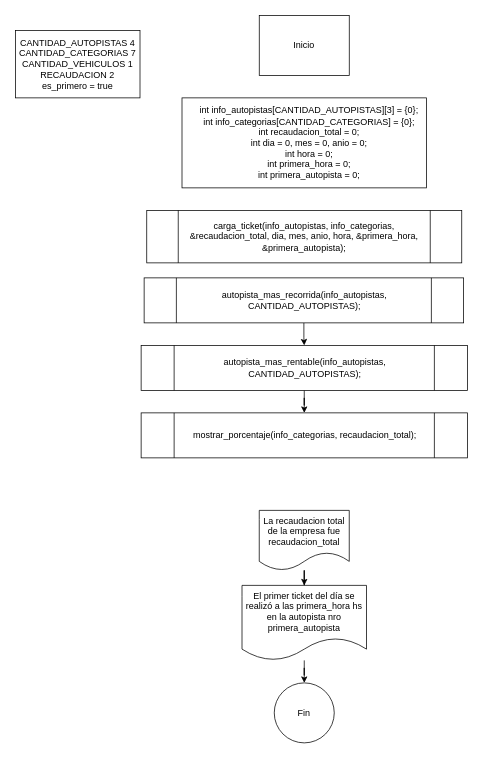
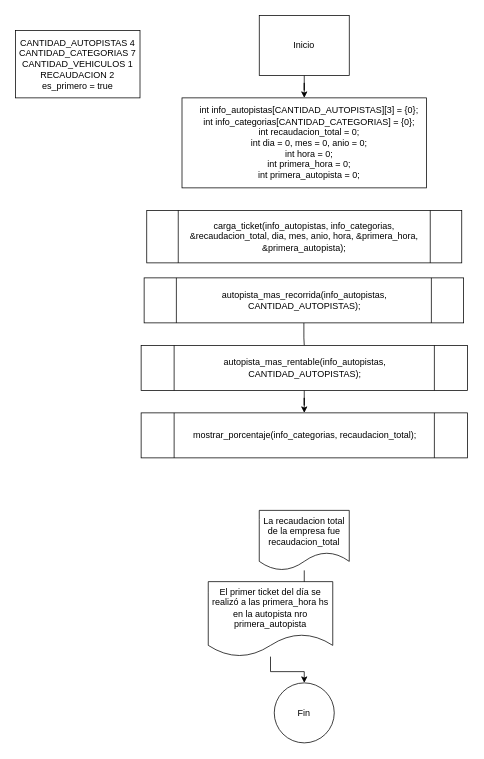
+ <mxCell id="2" style="edgeStyle=orthogonalEdgeStyle;rounded=0;orthogonalLoop=1;jettySize=auto;html=1;entryX=0.5;entryY=0;entryDx=0;entryDy=0;" edge="1" parent="1" source="3" target="11"><mxGeometry relative="1" as="geometry" /></mxCell>
- <mxCell id="5" value="" style="edgeStyle=orthogonalEdgeStyle;rounded=0;orthogonalLoop=1;jettySize=auto;html=1;" parent="1" source="6" target="8" edge="1"><mxGeometry relative="1" as="geometry" /></mxCell>
+ <mxCell id="5" value="" style="edgeStyle=orthogonalEdgeStyle;rounded=0;orthogonalLoop=1;jettySize=auto;html=1;endArrow=none;" parent="1" source="6" target="8" edge="1"><mxGeometry relative="1" as="geometry" /></mxCell>
- <mxCell id="15" value="El primer ticket del día se realizó a las primera_hora hs en la autopista nro primera_autopista" style="shape=document;whiteSpace=wrap;html=1;boundedLbl=1;" vertex="1" parent="1"><mxGeometry x="322" y="780" width="166" height="100" as="geometry" /></mxCell>
+ <mxCell id="15" value="El primer ticket del día se realizó a las primera_hora hs en la autopista nro primera_autopista" style="shape=document;whiteSpace=wrap;html=1;boundedLbl=1;" vertex="1" parent="1"><mxGeometry x="277" y="775" width="166" height="100" as="geometry" /></mxCell>
